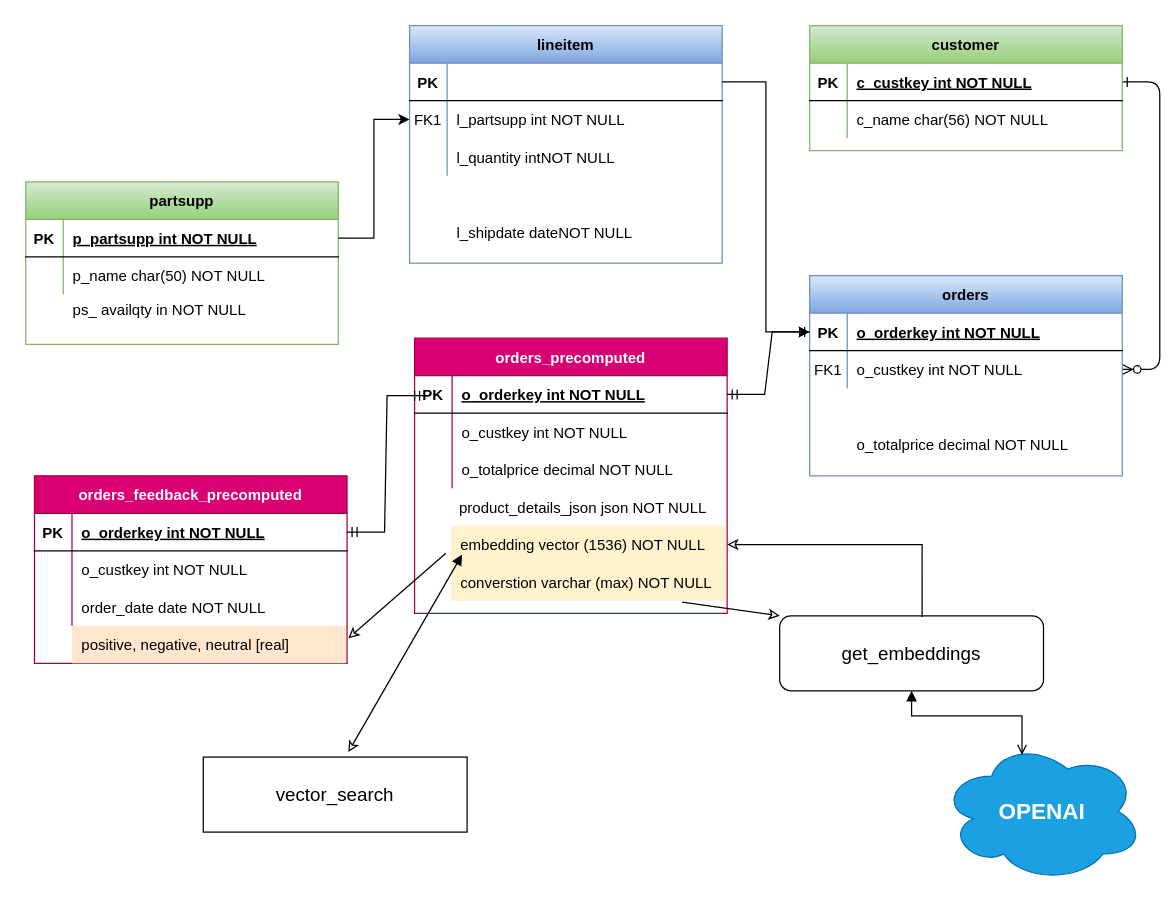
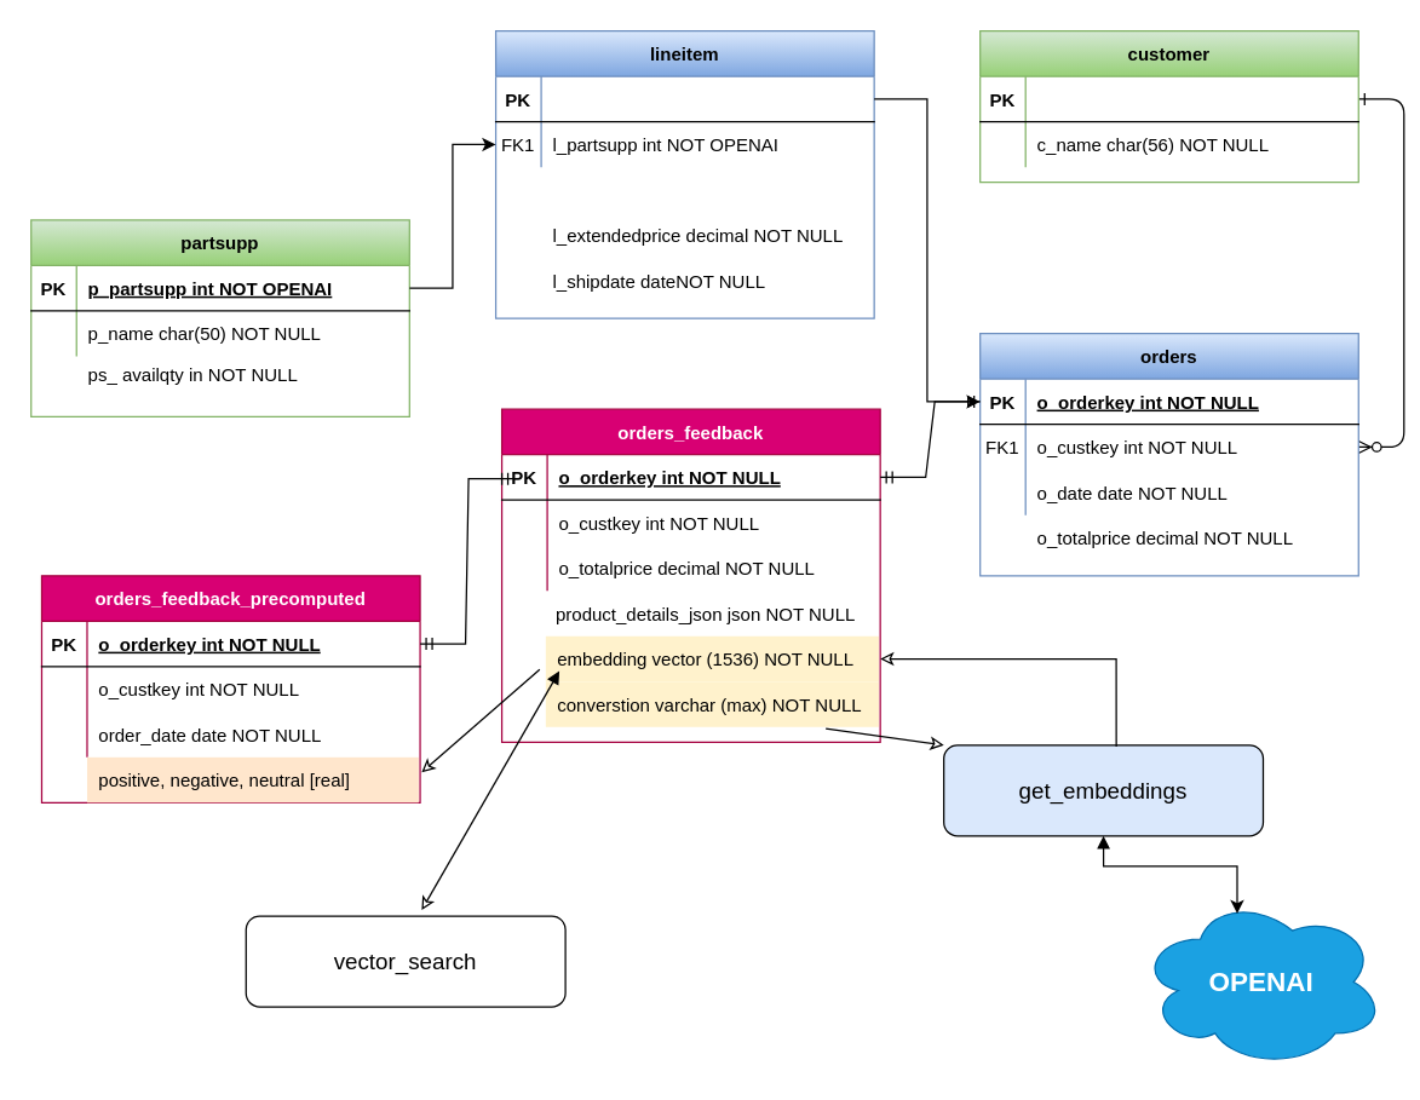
- <mxCell id="16" value="c_custkey int NOT NULL " style="shape=partialRectangle;overflow=hidden;connectable=0;fillColor=none;top=0;left=0;bottom=0;right=0;align=left;spacingLeft=6;fontStyle=5;" parent="14" vertex="1"><mxGeometry x="30" width="220" height="30" as="geometry"><mxRectangle width="220" height="30" as="alternateBounds" /></mxGeometry></mxCell>
- <mxCell id="50" value="l_partsupp int NOT NULL" style="shape=partialRectangle;overflow=hidden;connectable=0;fillColor=none;top=0;left=0;bottom=0;right=0;align=left;spacingLeft=6;" parent="48" vertex="1"><mxGeometry x="30" width="220" height="30" as="geometry"><mxRectangle width="220" height="30" as="alternateBounds" /></mxGeometry></mxCell>
+ <mxCell id="50" value="l_partsupp int NOT OPENAI" style="shape=partialRectangle;overflow=hidden;connectable=0;fillColor=none;top=0;left=0;bottom=0;right=0;align=left;spacingLeft=6;" parent="48" vertex="1"><mxGeometry x="30" width="220" height="30" as="geometry"><mxRectangle width="220" height="30" as="alternateBounds" /></mxGeometry></mxCell>
- <mxCell id="53" value="l_quantity intNOT NULL" style="shape=partialRectangle;overflow=hidden;connectable=0;fillColor=none;top=0;left=0;bottom=0;right=0;align=left;spacingLeft=6;" parent="51" vertex="1"><mxGeometry x="30" width="220" height="30" as="geometry"><mxRectangle width="220" height="30" as="alternateBounds" /></mxGeometry></mxCell>
+ <mxCell id="67" value="l_extendedprice decimal NOT NULL" style="shape=partialRectangle;overflow=hidden;connectable=0;fillColor=none;top=0;left=0;bottom=0;right=0;align=left;spacingLeft=6;" parent="1" vertex="1"><mxGeometry x="357" y="140" width="220" height="30" as="geometry"><mxRectangle width="220" height="30" as="alternateBounds" /></mxGeometry></mxCell>
- <mxCell id="58" value="p_partsupp int NOT NULL " style="shape=partialRectangle;overflow=hidden;connectable=0;fillColor=none;top=0;left=0;bottom=0;right=0;align=left;spacingLeft=6;fontStyle=5;" parent="56" vertex="1"><mxGeometry x="30" width="220" height="30" as="geometry"><mxRectangle width="220" height="30" as="alternateBounds" /></mxGeometry></mxCell>
+ <mxCell id="58" value="p_partsupp int NOT OPENAI " style="shape=partialRectangle;overflow=hidden;connectable=0;fillColor=none;top=0;left=0;bottom=0;right=0;align=left;spacingLeft=6;fontStyle=5;" parent="56" vertex="1"><mxGeometry x="30" width="220" height="30" as="geometry"><mxRectangle width="220" height="30" as="alternateBounds" /></mxGeometry></mxCell>
- <mxCell id="20" value="orders_precomputed" style="shape=table;startSize=30;container=1;collapsible=1;childLayout=tableLayout;fixedRows=1;rowLines=0;fontStyle=1;align=center;resizeLast=1;fillColor=#d80073;strokeColor=#A50040;fontColor=#ffffff;" parent="1" vertex="1"><mxGeometry x="331" y="270" width="250" height="220" as="geometry" /></mxCell>
+ <mxCell id="20" value="orders_feedback" style="shape=table;startSize=30;container=1;collapsible=1;childLayout=tableLayout;fixedRows=1;rowLines=0;fontStyle=1;align=center;resizeLast=1;fillColor=#d80073;strokeColor=#A50040;fontColor=#ffffff;" parent="1" vertex="1"><mxGeometry x="331" y="270" width="250" height="220" as="geometry" /></mxCell>
+ <mxCell id="12" value="o_date date NOT NULL" style="shape=partialRectangle;overflow=hidden;connectable=0;fillColor=none;top=0;left=0;bottom=0;right=0;align=left;spacingLeft=6;" parent="10" vertex="1"><mxGeometry x="30" width="220" height="30" as="geometry"><mxRectangle width="220" height="30" as="alternateBounds" /></mxGeometry></mxCell>
- <mxCell id="70" value="&lt;font style=&quot;font-size: 15px;&quot;&gt;get_embeddings&lt;/font&gt;" style="rounded=1;whiteSpace=wrap;html=1;" vertex="1" parent="1"><mxGeometry x="623" y="492" width="211" height="60" as="geometry" /></mxCell>
+ <mxCell id="70" value="&lt;font style=&quot;font-size: 15px;&quot;&gt;get_embeddings&lt;/font&gt;" style="rounded=1;whiteSpace=wrap;html=1;fillColor=#dae8fc;" vertex="1" parent="1"><mxGeometry x="623" y="492" width="211" height="60" as="geometry" /></mxCell>
- <mxCell id="73" style="edgeStyle=orthogonalEdgeStyle;rounded=0;orthogonalLoop=1;jettySize=auto;html=1;entryX=0.4;entryY=0.1;entryDx=0;entryDy=0;entryPerimeter=0;startArrow=block;startFill=1;endArrow=open;" edge="1" parent="1" source="70" target="72"><mxGeometry relative="1" as="geometry" /></mxCell>
+ <mxCell id="73" style="edgeStyle=orthogonalEdgeStyle;rounded=0;orthogonalLoop=1;jettySize=auto;html=1;entryX=0.4;entryY=0.1;entryDx=0;entryDy=0;entryPerimeter=0;startArrow=block;startFill=1;" edge="1" parent="1" source="70" target="72"><mxGeometry relative="1" as="geometry" /></mxCell>
- <mxCell id="71" value="&lt;span style=&quot;font-size: 15px;&quot;&gt;vector_search&lt;/span&gt;" style="whiteSpace=wrap;html=1;rounded=0;" vertex="1" parent="1"><mxGeometry x="162" y="605" width="211" height="60" as="geometry" /></mxCell>
+ <mxCell id="71" value="&lt;span style=&quot;font-size: 15px;&quot;&gt;vector_search&lt;/span&gt;" style="rounded=1;whiteSpace=wrap;html=1;" vertex="1" parent="1"><mxGeometry x="162" y="605" width="211" height="60" as="geometry" /></mxCell>
